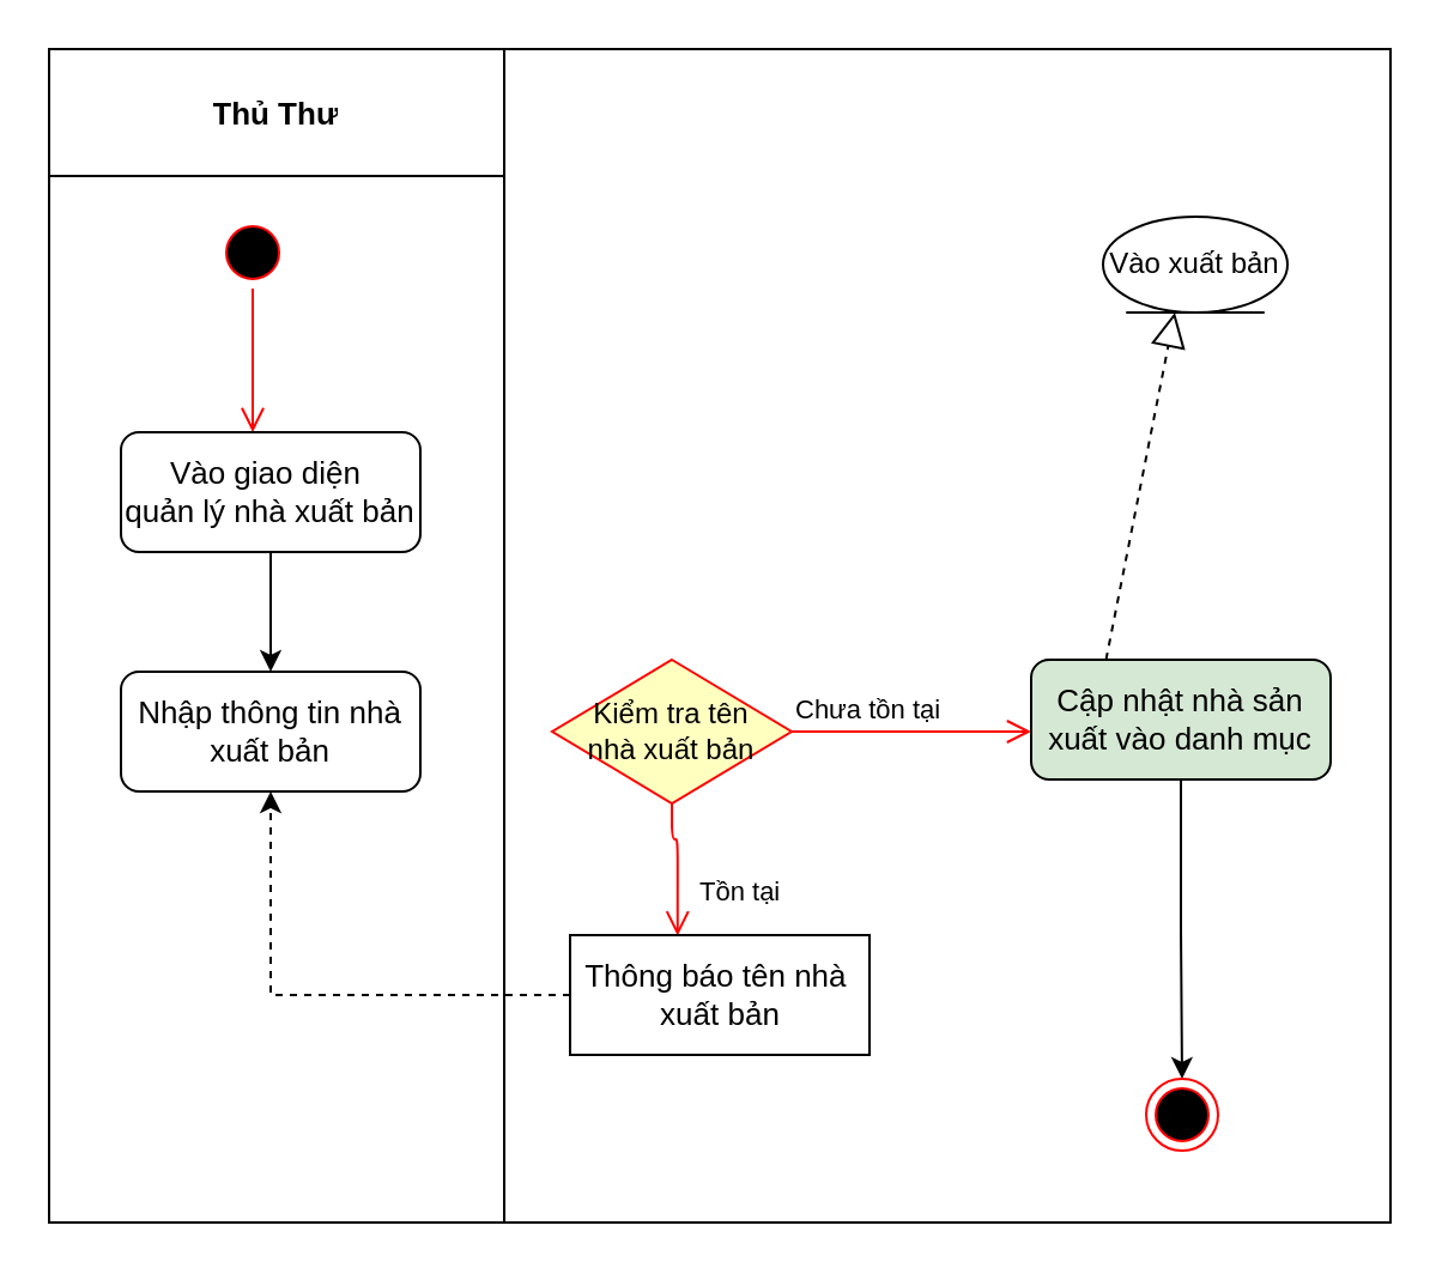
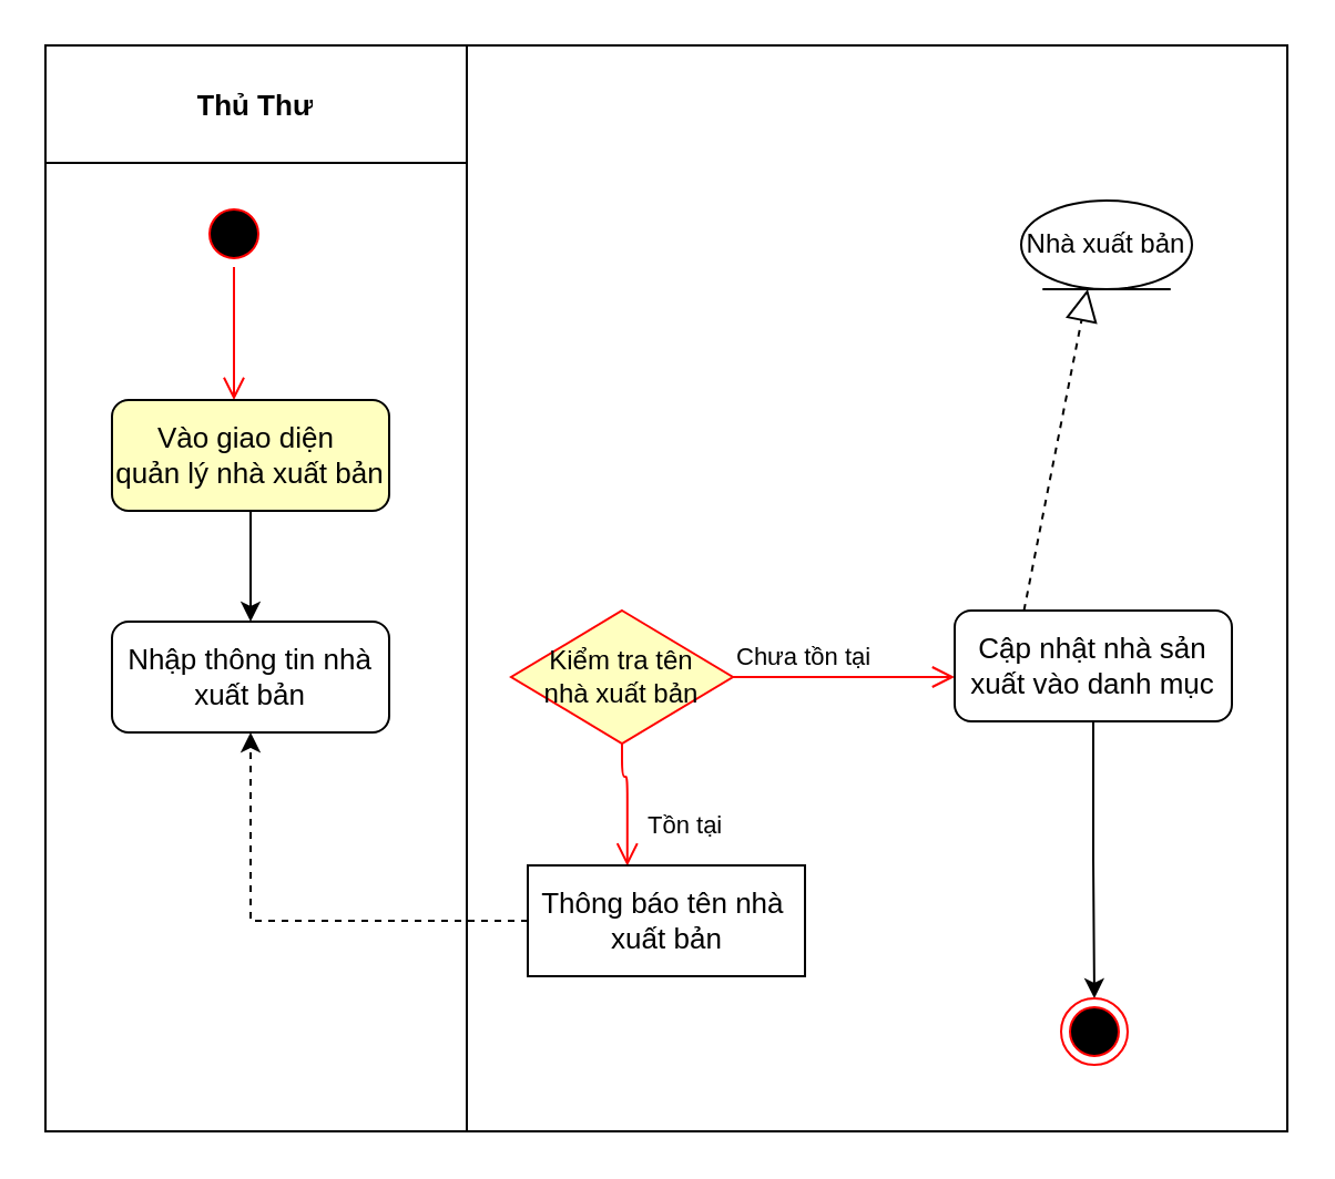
- <mxCell id="21" value="Vào xuất bản" style="ellipse;shape=umlEntity;whiteSpace=wrap;html=1;" vertex="1" parent="1"><mxGeometry x="460" y="90" width="77" height="40" as="geometry" /></mxCell>
+ <mxCell id="21" value="Nhà xuất bản" style="ellipse;shape=umlEntity;whiteSpace=wrap;html=1;" vertex="1" parent="1"><mxGeometry x="460" y="90" width="77" height="40" as="geometry" /></mxCell>
- <mxCell id="11" value="Vào giao diện&amp;nbsp;&lt;br&gt;quản lý nhà xuất bản" style="rounded=1;whiteSpace=wrap;html=1;fontSize=13;strokeColor=#000000;" vertex="1" parent="1"><mxGeometry x="50" y="180" width="125" height="50" as="geometry" /></mxCell>
+ <mxCell id="11" value="Vào giao diện&amp;nbsp;&lt;br&gt;quản lý nhà xuất bản" style="rounded=1;whiteSpace=wrap;html=1;fontSize=13;strokeColor=#000000;fillColor=#ffffc0;" vertex="1" parent="1"><mxGeometry x="50" y="180" width="125" height="50" as="geometry" /></mxCell>
- <mxCell id="19" value="Cập nhật nhà sản xuất vào danh mục" style="rounded=1;whiteSpace=wrap;html=1;fontSize=13;strokeColor=#000000;fillColor=#d5e8d4;" vertex="1" parent="1"><mxGeometry x="430" y="275" width="125" height="50" as="geometry" /></mxCell>
+ <mxCell id="19" value="Cập nhật nhà sản xuất vào danh mục" style="rounded=1;whiteSpace=wrap;html=1;fontSize=13;strokeColor=#000000;" vertex="1" parent="1"><mxGeometry x="430" y="275" width="125" height="50" as="geometry" /></mxCell>
